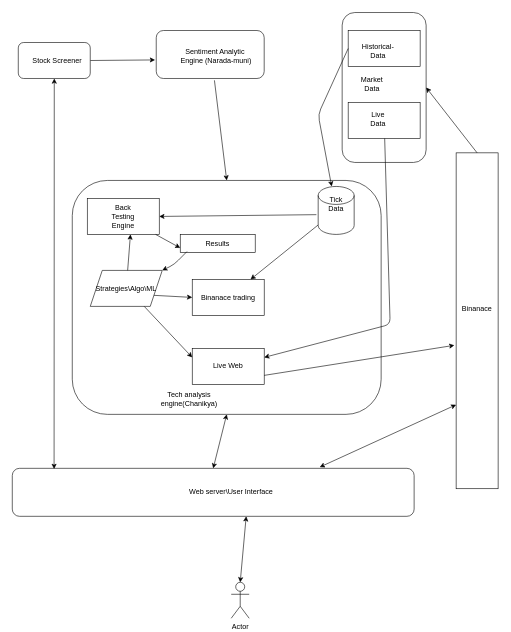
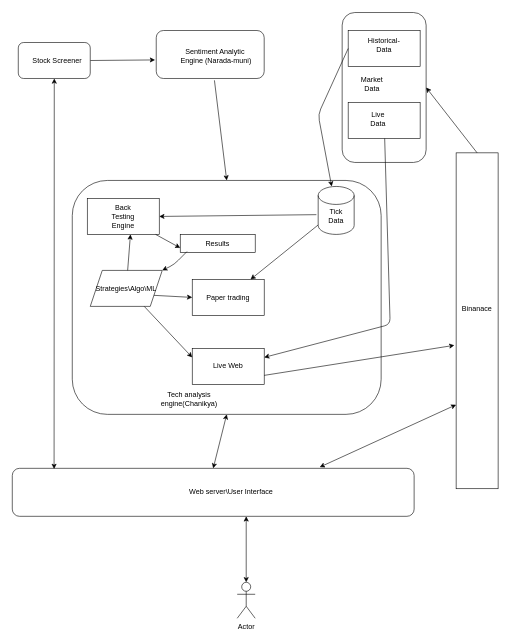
- <mxCell id="8" value="Historical- Data" style="text;html=1;strokeColor=none;fillColor=none;align=center;verticalAlign=middle;whiteSpace=wrap;rounded=0;" parent="3" vertex="1"><mxGeometry x="40" y="54" width="40" height="20" as="geometry" /></mxCell>
+ <mxCell id="8" value="Historical- Data" style="text;html=1;strokeColor=none;fillColor=none;align=center;verticalAlign=middle;whiteSpace=wrap;rounded=0;" parent="3" vertex="1"><mxGeometry x="50" y="44" width="40" height="20" as="geometry" /></mxCell>
- <mxCell id="22" value="Tick Data" style="text;html=1;strokeColor=none;fillColor=none;align=center;verticalAlign=middle;whiteSpace=wrap;rounded=0;" parent="1" vertex="1"><mxGeometry x="540" y="330" width="40" height="20" as="geometry" /></mxCell>
+ <mxCell id="22" value="Tick Data" style="text;html=1;strokeColor=none;fillColor=none;align=center;verticalAlign=middle;whiteSpace=wrap;rounded=0;" parent="1" vertex="1"><mxGeometry x="540" y="350" width="40" height="20" as="geometry" /></mxCell>
- <mxCell id="40" value="Binanace trading" style="rounded=0;whiteSpace=wrap;html=1;" parent="1" vertex="1"><mxGeometry x="320" y="465" width="120" height="60" as="geometry" /></mxCell>
+ <mxCell id="40" value="Paper trading" style="rounded=0;whiteSpace=wrap;html=1;" parent="1" vertex="1"><mxGeometry x="320" y="465" width="120" height="60" as="geometry" /></mxCell>
- <mxCell id="32" value="Actor" style="shape=umlActor;verticalLabelPosition=bottom;verticalAlign=top;html=1;outlineConnect=0;" parent="1" vertex="1"><mxGeometry x="385" y="970" width="30" height="60" as="geometry" /></mxCell>
+ <mxCell id="32" value="Actor" style="shape=umlActor;verticalLabelPosition=bottom;verticalAlign=top;html=1;outlineConnect=0;" parent="1" vertex="1"><mxGeometry x="395" y="970" width="30" height="60" as="geometry" /></mxCell>
